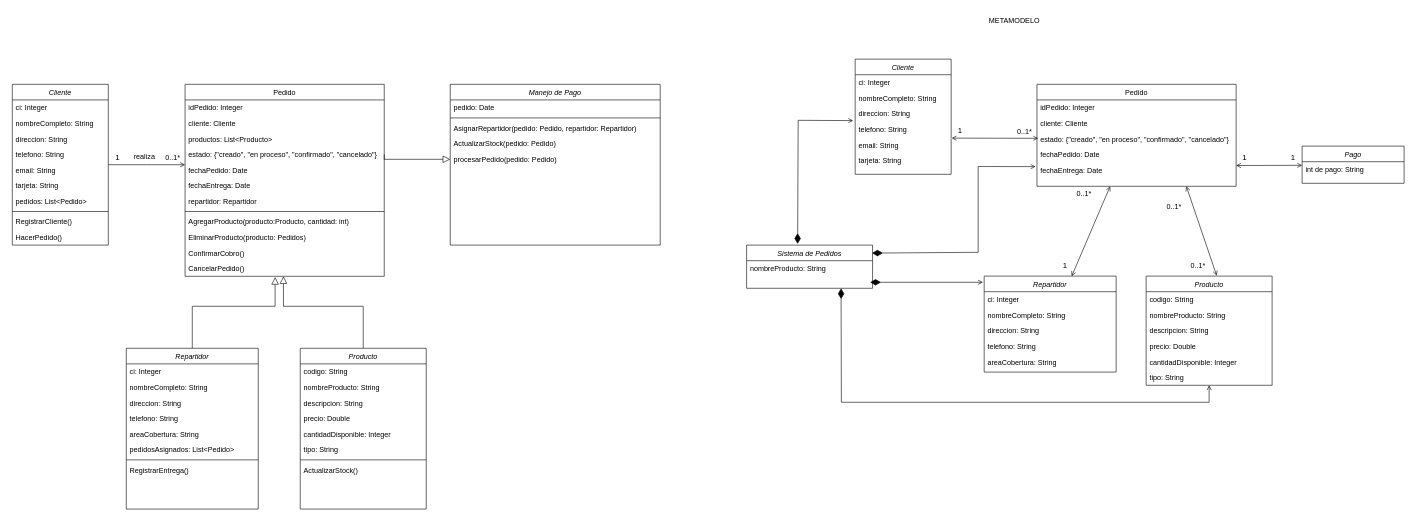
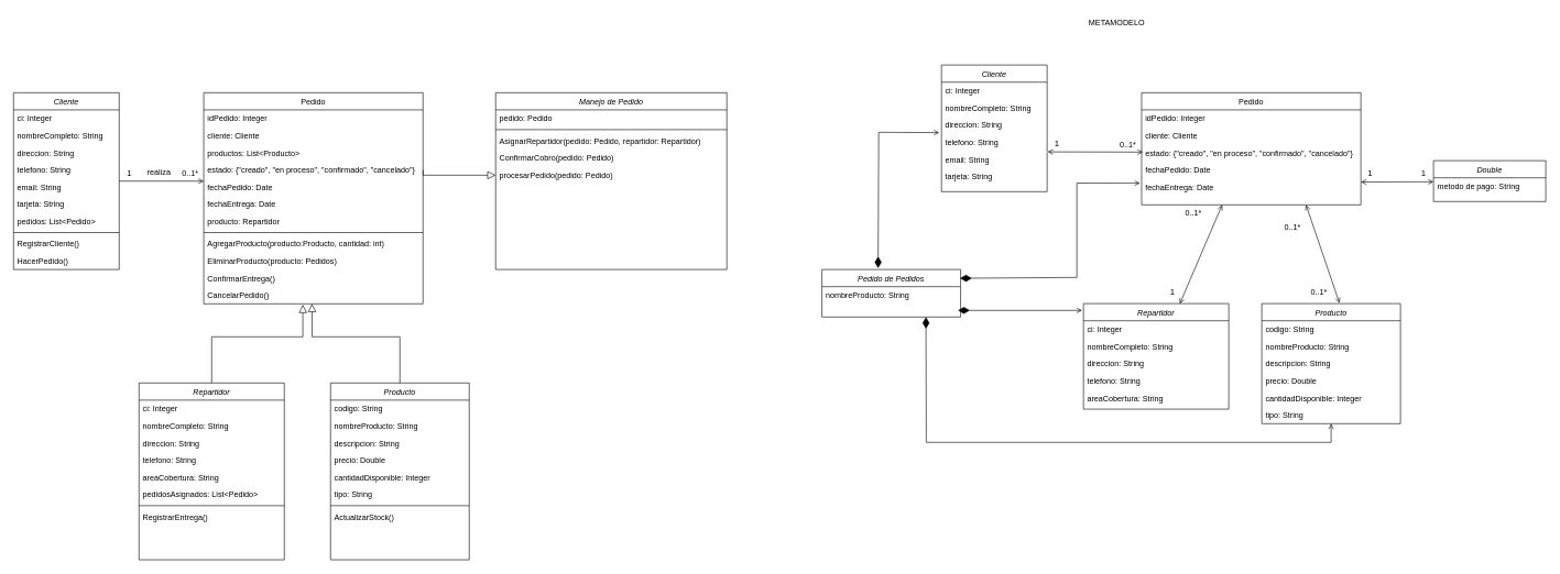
- <mxCell id="50" value="Manejo de Pago" style="swimlane;fontStyle=2;align=center;verticalAlign=top;childLayout=stackLayout;horizontal=1;startSize=26;horizontalStack=0;resizeParent=1;resizeLast=0;collapsible=1;marginBottom=0;rounded=0;shadow=0;strokeWidth=1;" parent="1" vertex="1"><mxGeometry x="750" y="140" width="350" height="268" as="geometry"><mxRectangle x="230" y="140" width="160" height="26" as="alternateBounds" /></mxGeometry></mxCell>
+ <mxCell id="50" value="Manejo de Pedido" style="swimlane;fontStyle=2;align=center;verticalAlign=top;childLayout=stackLayout;horizontal=1;startSize=26;horizontalStack=0;resizeParent=1;resizeLast=0;collapsible=1;marginBottom=0;rounded=0;shadow=0;strokeWidth=1;" parent="1" vertex="1"><mxGeometry x="750" y="140" width="350" height="268" as="geometry"><mxRectangle x="230" y="140" width="160" height="26" as="alternateBounds" /></mxGeometry></mxCell>
- <mxCell id="51" value="pedido: Date" style="text;align=left;verticalAlign=top;spacingLeft=4;spacingRight=4;overflow=hidden;rotatable=0;points=[[0,0.5],[1,0.5]];portConstraint=eastwest;rounded=0;shadow=0;html=0;" parent="50" vertex="1"><mxGeometry y="26" width="350" height="26" as="geometry" /></mxCell>
+ <mxCell id="51" value="pedido: Pedido" style="text;align=left;verticalAlign=top;spacingLeft=4;spacingRight=4;overflow=hidden;rotatable=0;points=[[0,0.5],[1,0.5]];portConstraint=eastwest;rounded=0;shadow=0;html=0;" parent="50" vertex="1"><mxGeometry y="26" width="350" height="26" as="geometry" /></mxCell>
- <mxCell id="54" value="ActualizarStock(pedido: Pedido)" style="text;align=left;verticalAlign=top;spacingLeft=4;spacingRight=4;overflow=hidden;rotatable=0;points=[[0,0.5],[1,0.5]];portConstraint=eastwest;" parent="50" vertex="1"><mxGeometry y="86" width="350" height="26" as="geometry" /></mxCell>
+ <mxCell id="54" value="ConfirmarCobro(pedido: Pedido)" style="text;align=left;verticalAlign=top;spacingLeft=4;spacingRight=4;overflow=hidden;rotatable=0;points=[[0,0.5],[1,0.5]];portConstraint=eastwest;" parent="50" vertex="1"><mxGeometry y="86" width="350" height="26" as="geometry" /></mxCell>
- <mxCell id="92" value="Pago" style="swimlane;fontStyle=2;align=center;verticalAlign=top;childLayout=stackLayout;horizontal=1;startSize=26;horizontalStack=0;resizeParent=1;resizeLast=0;collapsible=1;marginBottom=0;rounded=0;shadow=0;strokeWidth=1;" vertex="1" parent="1"><mxGeometry x="2170" y="243" width="170" height="62" as="geometry"><mxRectangle x="230" y="140" width="160" height="26" as="alternateBounds" /></mxGeometry></mxCell>
+ <mxCell id="92" value="Double" style="swimlane;fontStyle=2;align=center;verticalAlign=top;childLayout=stackLayout;horizontal=1;startSize=26;horizontalStack=0;resizeParent=1;resizeLast=0;collapsible=1;marginBottom=0;rounded=0;shadow=0;strokeWidth=1;" vertex="1" parent="1"><mxGeometry x="2170" y="243" width="170" height="62" as="geometry"><mxRectangle x="230" y="140" width="160" height="26" as="alternateBounds" /></mxGeometry></mxCell>
- <mxCell id="93" value="int de pago: String" style="text;align=left;verticalAlign=top;spacingLeft=4;spacingRight=4;overflow=hidden;rotatable=0;points=[[0,0.5],[1,0.5]];portConstraint=eastwest;rounded=0;shadow=0;html=0;" vertex="1" parent="92"><mxGeometry y="26" width="170" height="26" as="geometry" /></mxCell>
+ <mxCell id="93" value="metodo de pago: String" style="text;align=left;verticalAlign=top;spacingLeft=4;spacingRight=4;overflow=hidden;rotatable=0;points=[[0,0.5],[1,0.5]];portConstraint=eastwest;rounded=0;shadow=0;html=0;" vertex="1" parent="92"><mxGeometry y="26" width="170" height="26" as="geometry" /></mxCell>
- <mxCell id="22" value="repartidor: Repartidor" style="text;align=left;verticalAlign=top;spacingLeft=4;spacingRight=4;overflow=hidden;rotatable=0;points=[[0,0.5],[1,0.5]];portConstraint=eastwest;rounded=0;shadow=0;html=0;" parent="15" vertex="1"><mxGeometry y="182" width="332" height="26" as="geometry" /></mxCell>
+ <mxCell id="22" value="producto: Repartidor" style="text;align=left;verticalAlign=top;spacingLeft=4;spacingRight=4;overflow=hidden;rotatable=0;points=[[0,0.5],[1,0.5]];portConstraint=eastwest;rounded=0;shadow=0;html=0;" parent="15" vertex="1"><mxGeometry y="182" width="332" height="26" as="geometry" /></mxCell>
- <mxCell id="26" value="ConfirmarCobro()" style="text;align=left;verticalAlign=top;spacingLeft=4;spacingRight=4;overflow=hidden;rotatable=0;points=[[0,0.5],[1,0.5]];portConstraint=eastwest;" parent="15" vertex="1"><mxGeometry y="268" width="332" height="26" as="geometry" /></mxCell>
+ <mxCell id="26" value="ConfirmarEntrega()" style="text;align=left;verticalAlign=top;spacingLeft=4;spacingRight=4;overflow=hidden;rotatable=0;points=[[0,0.5],[1,0.5]];portConstraint=eastwest;" parent="15" vertex="1"><mxGeometry y="268" width="332" height="26" as="geometry" /></mxCell>
- <mxCell id="95" value="Sistema de Pedidos" style="swimlane;fontStyle=2;align=center;verticalAlign=top;childLayout=stackLayout;horizontal=1;startSize=26;horizontalStack=0;resizeParent=1;resizeLast=0;collapsible=1;marginBottom=0;rounded=0;shadow=0;strokeWidth=1;" vertex="1" parent="1"><mxGeometry x="1244" y="408" width="210" height="72" as="geometry"><mxRectangle x="230" y="140" width="160" height="26" as="alternateBounds" /></mxGeometry></mxCell>
+ <mxCell id="95" value="Pedido de Pedidos" style="swimlane;fontStyle=2;align=center;verticalAlign=top;childLayout=stackLayout;horizontal=1;startSize=26;horizontalStack=0;resizeParent=1;resizeLast=0;collapsible=1;marginBottom=0;rounded=0;shadow=0;strokeWidth=1;" vertex="1" parent="1"><mxGeometry x="1244" y="408" width="210" height="72" as="geometry"><mxRectangle x="230" y="140" width="160" height="26" as="alternateBounds" /></mxGeometry></mxCell>
